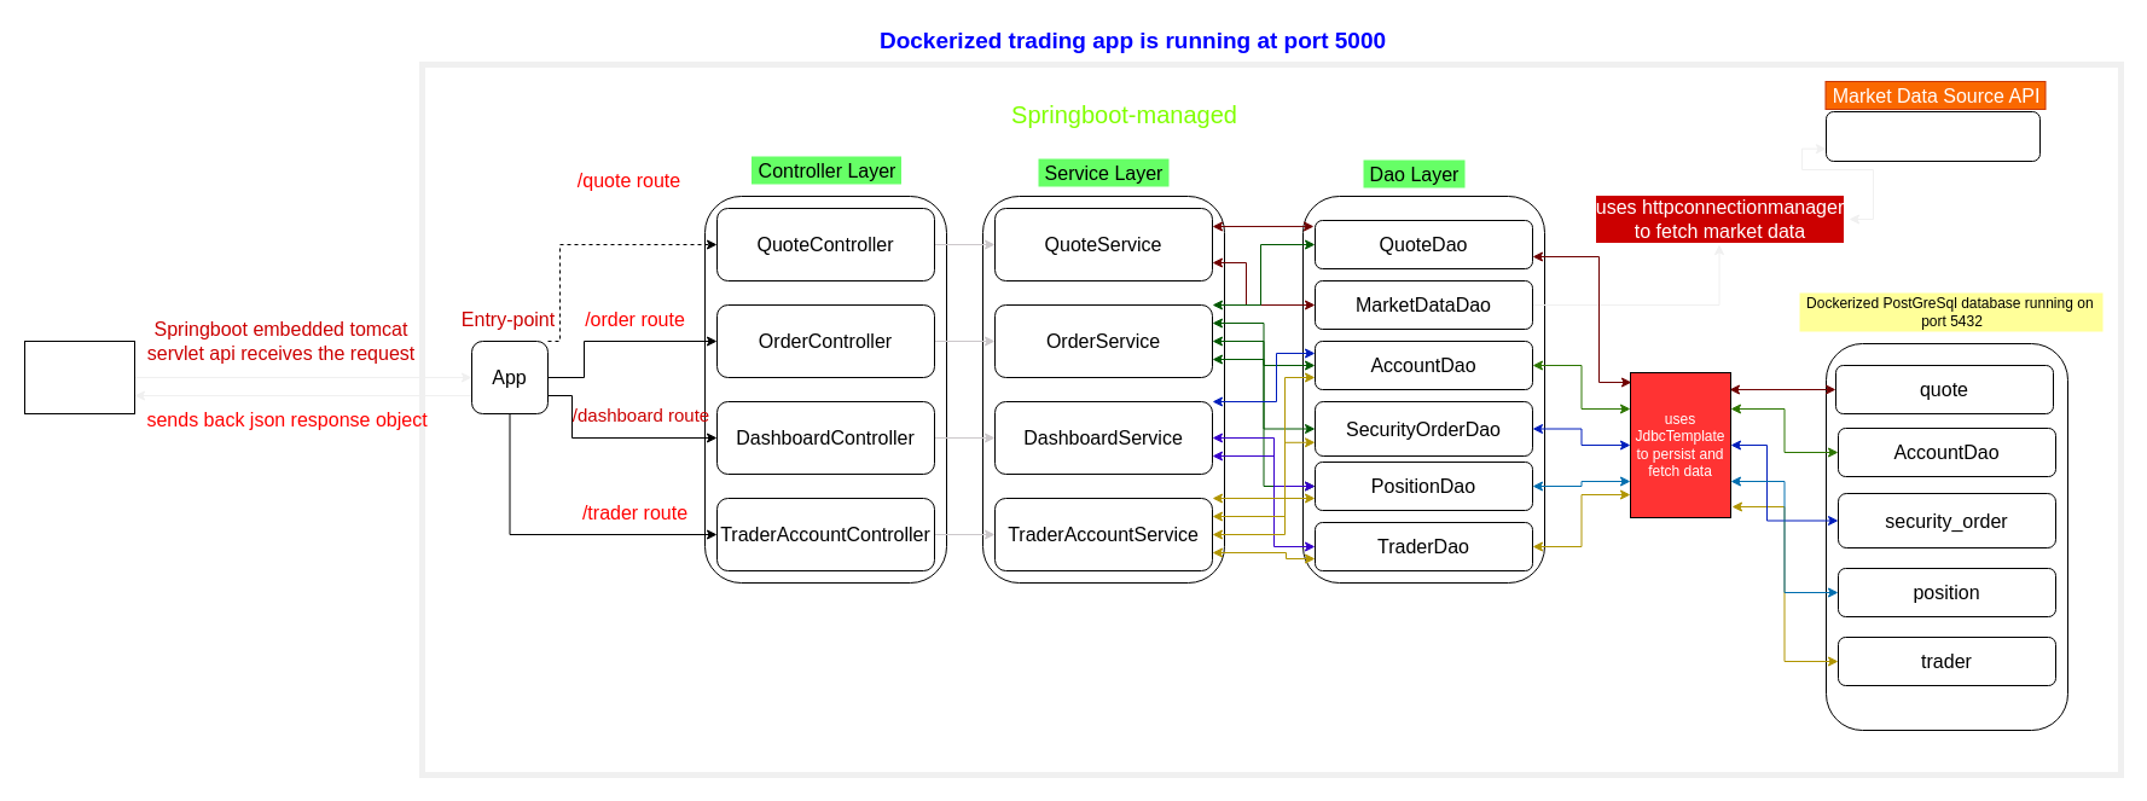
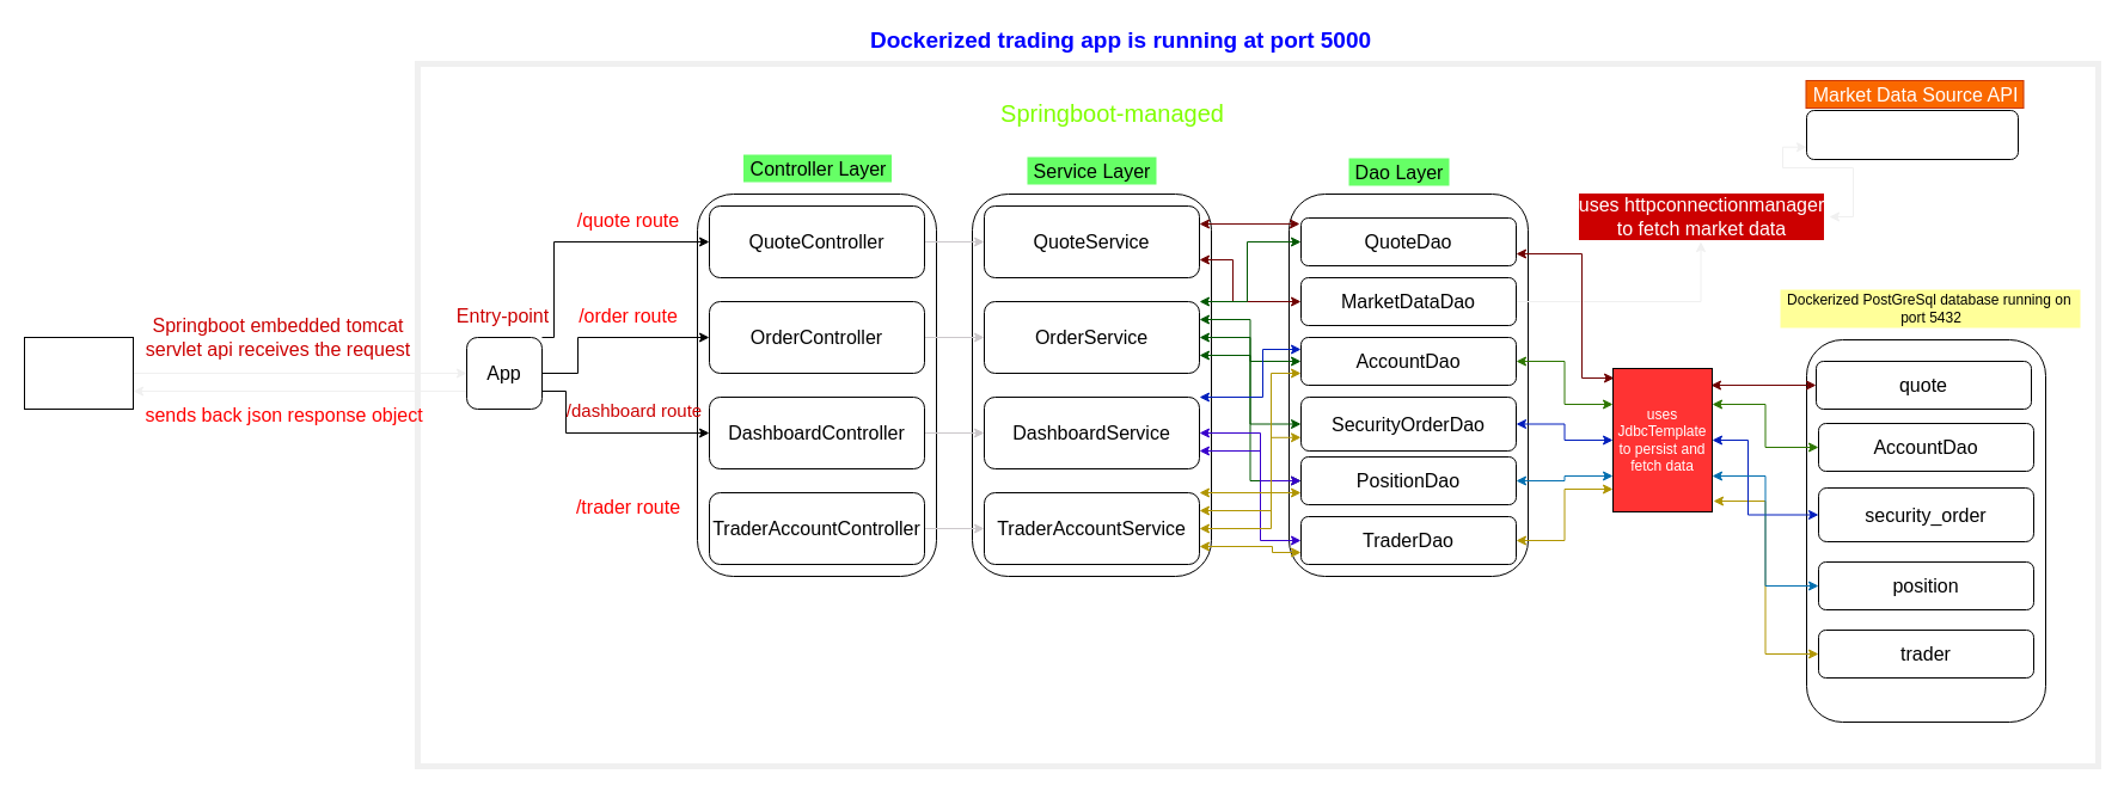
- <mxCell id="23" value="/quote route" style="text;html=1;align=center;verticalAlign=middle;resizable=0;points=[];autosize=1;fontColor=#FF0000;fontSize=16;" parent="1" vertex="1"><mxGeometry x="472" y="137" width="95" height="23" as="geometry" /></mxCell>
+ <mxCell id="23" value="/quote route" style="text;html=1;align=center;verticalAlign=middle;resizable=0;points=[];autosize=1;fontColor=#FF0000;fontSize=16;" parent="1" vertex="1"><mxGeometry x="477" y="172" width="95" height="23" as="geometry" /></mxCell>
- <mxCell id="16" style="edgeStyle=orthogonalEdgeStyle;rounded=0;orthogonalLoop=1;jettySize=auto;html=1;exitX=1;exitY=0;exitDx=0;exitDy=0;entryX=0;entryY=0.5;entryDx=0;entryDy=0;dashed=1;" parent="1" source="21" target="9" edge="1"><mxGeometry relative="1" as="geometry"><Array as="points"><mxPoint x="463" y="282" /><mxPoint x="463" y="202" /></Array></mxGeometry></mxCell>
+ <mxCell id="16" style="edgeStyle=orthogonalEdgeStyle;rounded=0;orthogonalLoop=1;jettySize=auto;html=1;exitX=1;exitY=0;exitDx=0;exitDy=0;entryX=0;entryY=0.5;entryDx=0;entryDy=0;" parent="1" source="21" target="9" edge="1"><mxGeometry relative="1" as="geometry"><Array as="points"><mxPoint x="463" y="282" /><mxPoint x="463" y="202" /></Array></mxGeometry></mxCell>
- <mxCell id="19" style="edgeStyle=orthogonalEdgeStyle;rounded=0;orthogonalLoop=1;jettySize=auto;html=1;exitX=0.5;exitY=1;exitDx=0;exitDy=0;entryX=0;entryY=0.5;entryDx=0;entryDy=0;" parent="1" source="21" target="15" edge="1"><mxGeometry relative="1" as="geometry" /></mxCell>
